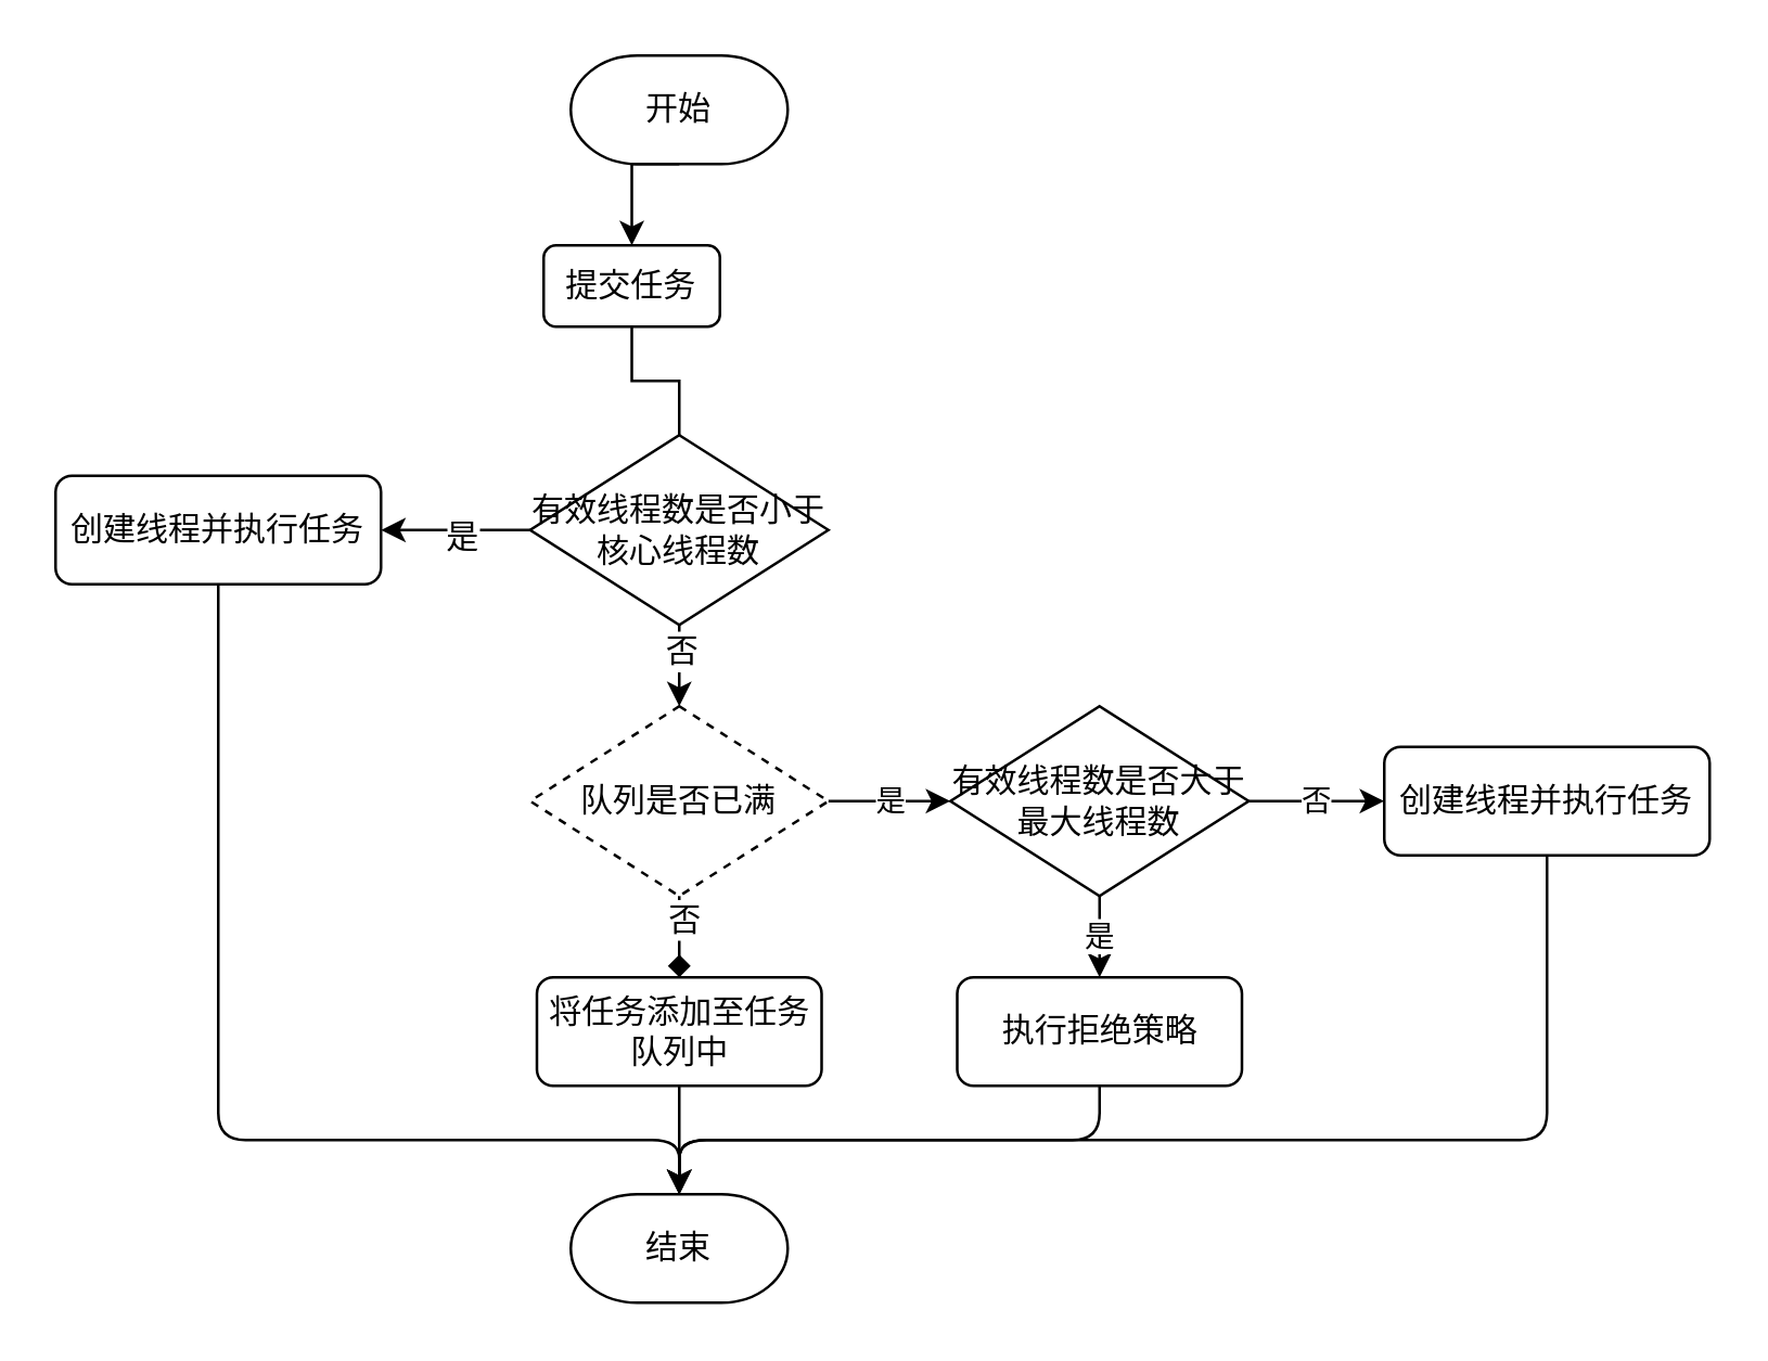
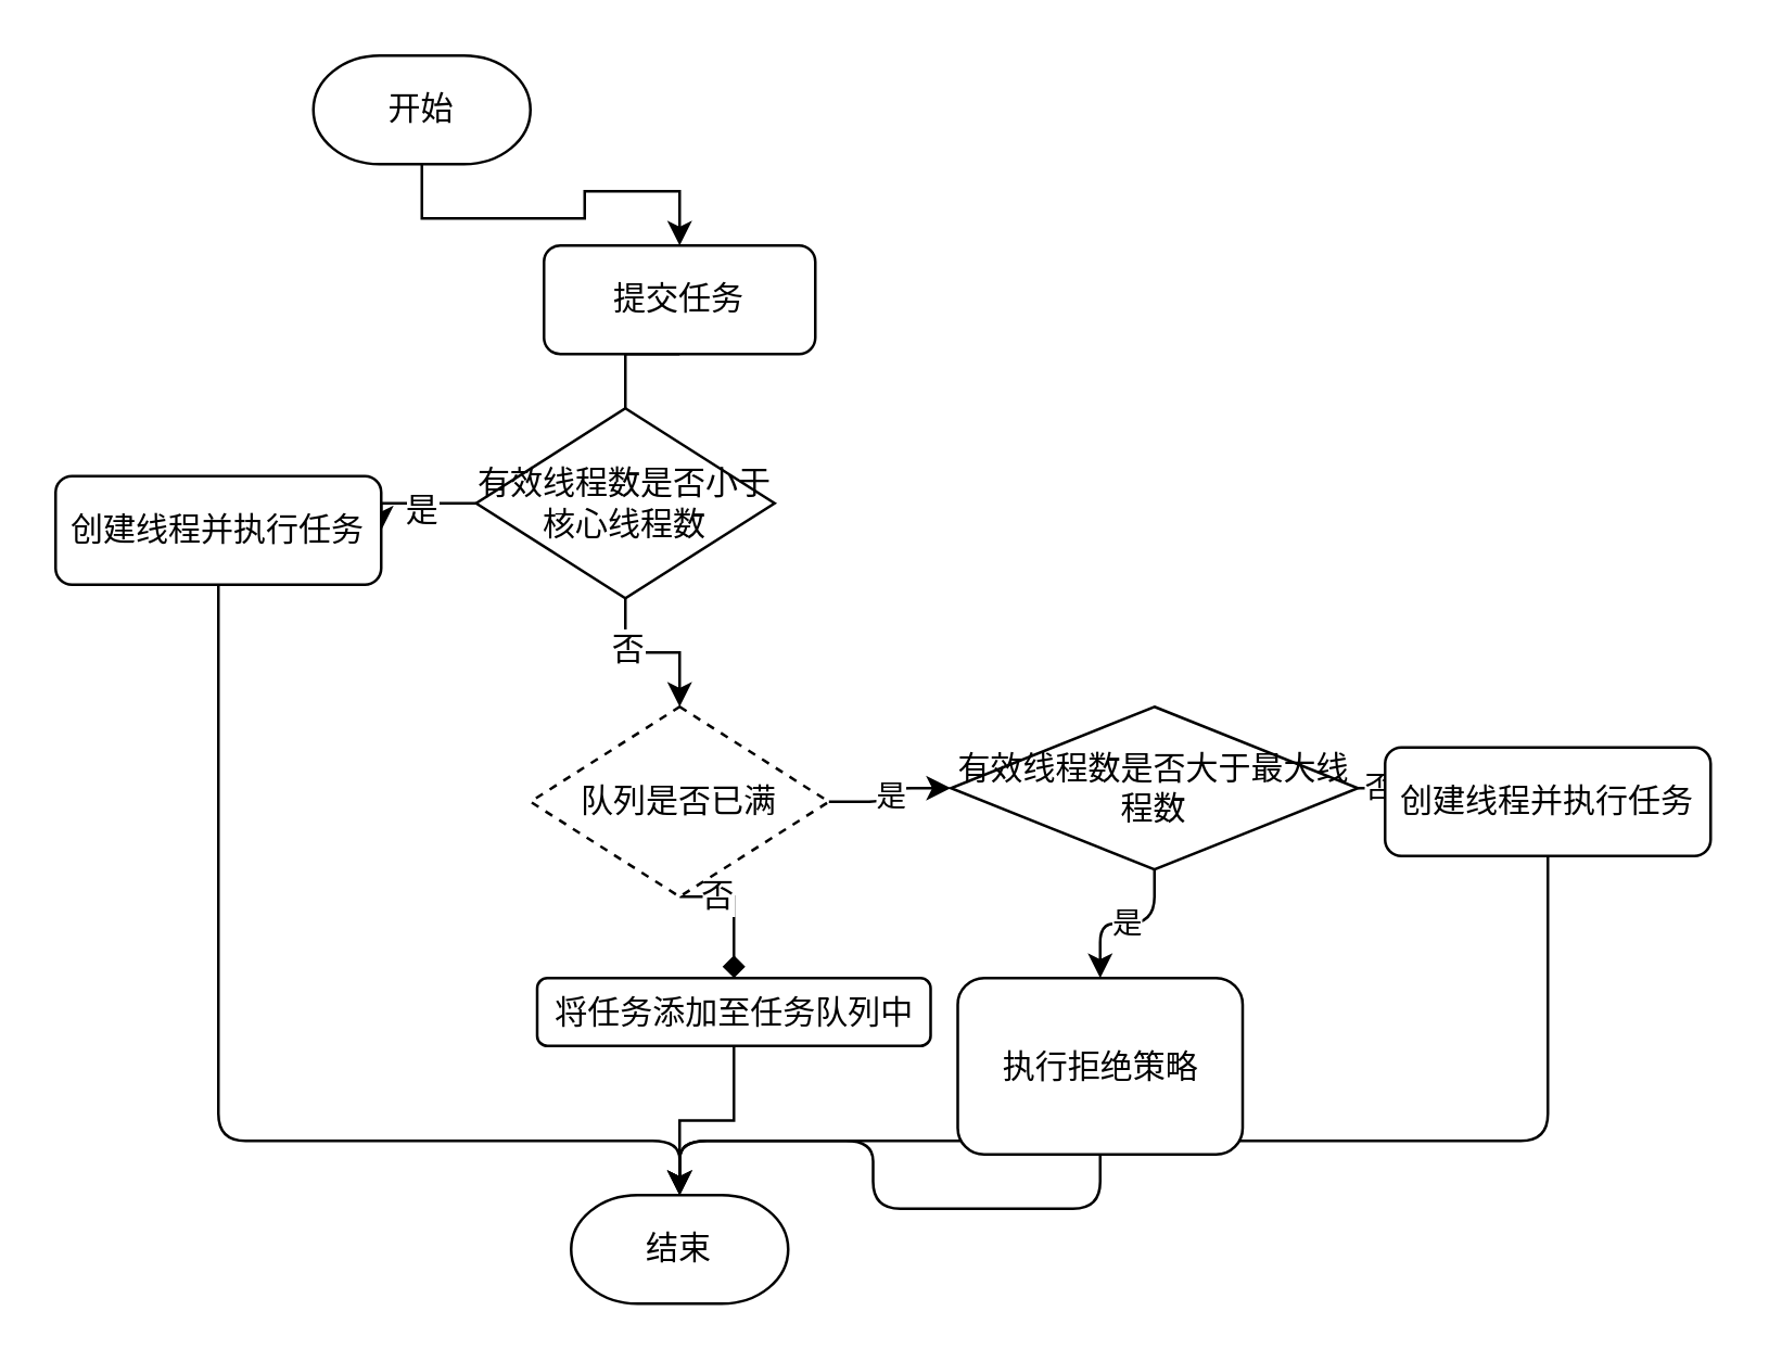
- <mxCell id="3" value="开始" style="strokeWidth=1;html=1;shape=mxgraph.flowchart.terminator;whiteSpace=wrap;" parent="1" vertex="1"><mxGeometry x="210" y="20" width="80" height="40" as="geometry" /></mxCell>
+ <mxCell id="3" value="开始" style="strokeWidth=1;html=1;shape=mxgraph.flowchart.terminator;whiteSpace=wrap;" parent="1" vertex="1"><mxGeometry x="115" y="20" width="80" height="40" as="geometry" /></mxCell>
- <mxCell id="5" value="提交任务" style="rounded=1;whiteSpace=wrap;html=1;strokeWidth=1;" parent="1" vertex="1"><mxGeometry x="200" y="90" width="65" height="30" as="geometry" /></mxCell>
+ <mxCell id="5" value="提交任务" style="rounded=1;whiteSpace=wrap;html=1;strokeWidth=1;" parent="1" vertex="1"><mxGeometry x="200" y="90" width="100" height="40" as="geometry" /></mxCell>
- <mxCell id="10" value="有效线程数是否小于核心线程数" style="rhombus;whiteSpace=wrap;html=1;strokeWidth=1;" parent="1" vertex="1"><mxGeometry x="195" y="160" width="110" height="70" as="geometry" /></mxCell>
+ <mxCell id="10" value="有效线程数是否小于核心线程数" style="rhombus;whiteSpace=wrap;html=1;strokeWidth=1;" parent="1" vertex="1"><mxGeometry x="175" y="150" width="110" height="70" as="geometry" /></mxCell>
- <mxCell id="19" value="有效线程数是否大于最大线程数" style="rhombus;whiteSpace=wrap;html=1;strokeWidth=1;" parent="1" vertex="1"><mxGeometry x="350" y="260" width="110" height="70" as="geometry" /></mxCell>
+ <mxCell id="19" value="有效线程数是否大于最大线程数" style="rhombus;whiteSpace=wrap;html=1;strokeWidth=1;" parent="1" vertex="1"><mxGeometry x="350" y="260" width="150" height="60" as="geometry" /></mxCell>
- <mxCell id="23" value="将任务添加至任务队列中" style="rounded=1;whiteSpace=wrap;html=1;strokeWidth=1;" parent="1" vertex="1"><mxGeometry x="197.5" y="360" width="105" height="40" as="geometry" /></mxCell>
+ <mxCell id="23" value="将任务添加至任务队列中" style="rounded=1;whiteSpace=wrap;html=1;strokeWidth=1;" parent="1" vertex="1"><mxGeometry x="197.5" y="360" width="145" height="25" as="geometry" /></mxCell>
- <mxCell id="25" value="执行拒绝策略" style="rounded=1;whiteSpace=wrap;html=1;strokeWidth=1;" parent="1" vertex="1"><mxGeometry x="352.5" y="360" width="105" height="40" as="geometry" /></mxCell>
+ <mxCell id="25" value="执行拒绝策略" style="rounded=1;whiteSpace=wrap;html=1;strokeWidth=1;" parent="1" vertex="1"><mxGeometry x="352.5" y="360" width="105" height="65" as="geometry" /></mxCell>
